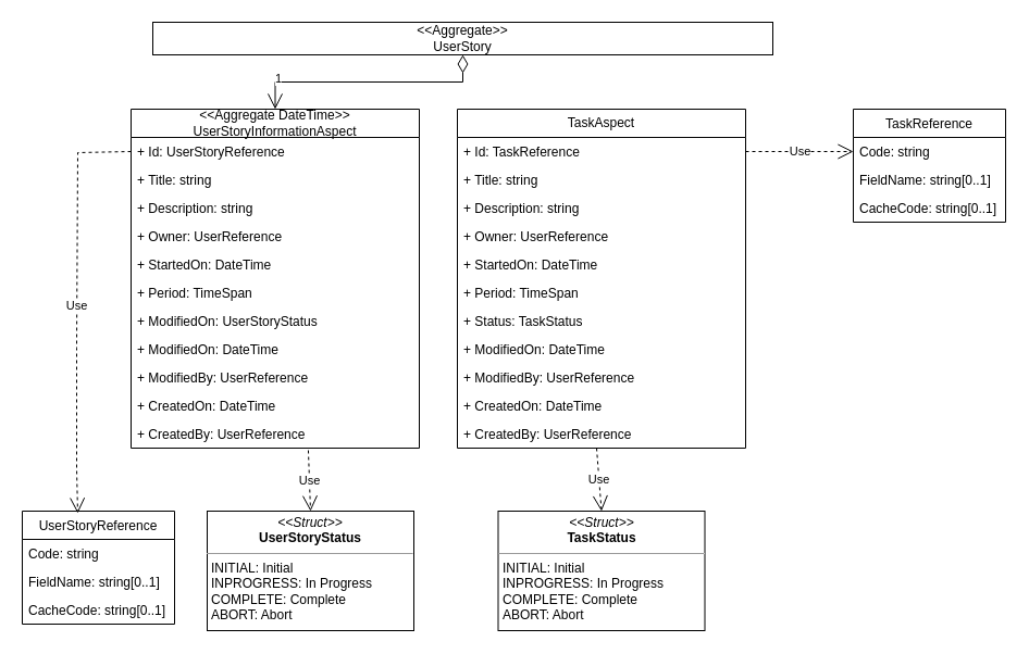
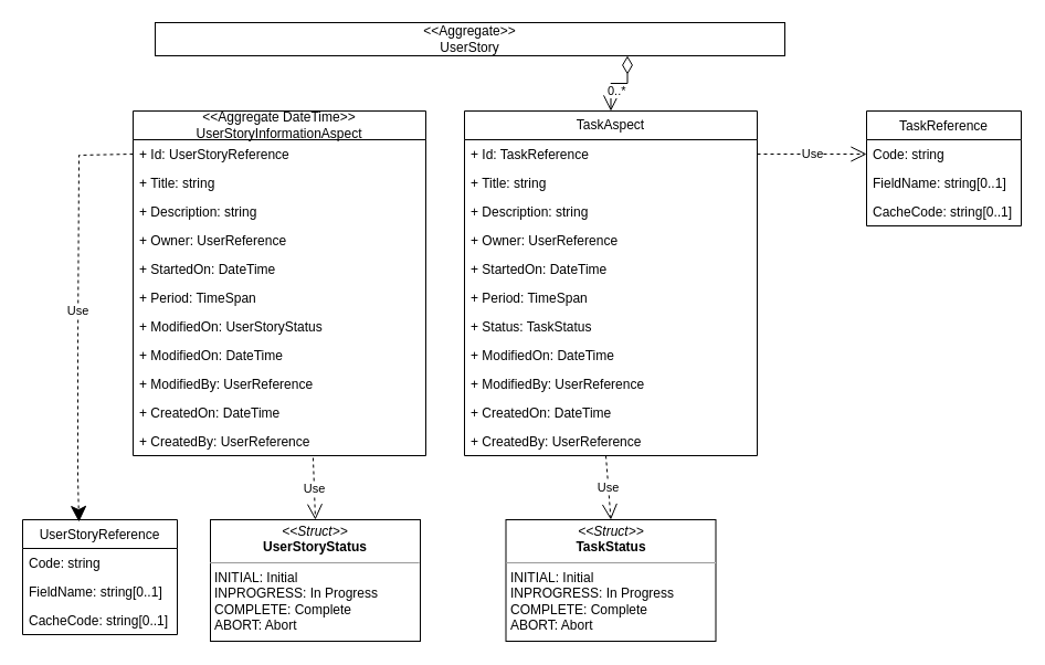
- <mxCell id="20" value="1" style="endArrow=open;html=1;endSize=12;startArrow=diamondThin;startSize=14;startFill=0;edgeStyle=orthogonalEdgeStyle;align=left;verticalAlign=bottom;rounded=0;exitX=0.5;exitY=1;exitDx=0;exitDy=0;" parent="1" source="19" target="2" edge="1"><mxGeometry x="0.82" y="-2" relative="1" as="geometry"><mxPoint x="280" y="210" as="sourcePoint" /><mxPoint x="440" y="210" as="targetPoint" /><mxPoint y="1" as="offset" /></mxGeometry></mxCell>
+ <mxCell id="38" value="0..*" style="endArrow=open;html=1;endSize=12;startArrow=diamondThin;startSize=14;startFill=0;edgeStyle=orthogonalEdgeStyle;align=left;verticalAlign=bottom;rounded=0;exitX=0.75;exitY=1;exitDx=0;exitDy=0;entryX=0.5;entryY=0;entryDx=0;entryDy=0;" parent="1" source="19" target="21" edge="1"><mxGeometry x="0.733" y="-5" relative="1" as="geometry"><mxPoint x="320" y="360" as="sourcePoint" /><mxPoint x="480" y="360" as="targetPoint" /><mxPoint as="offset" /></mxGeometry></mxCell>
- <mxCell id="39" value="Use" style="endArrow=open;endSize=12;dashed=1;html=1;rounded=0;entryX=0.364;entryY=0.019;entryDx=0;entryDy=0;exitX=0;exitY=0.5;exitDx=0;exitDy=0;entryPerimeter=0;" parent="1" source="3" target="15" edge="1"><mxGeometry width="160" relative="1" as="geometry"><mxPoint x="70" y="139" as="sourcePoint" /><mxPoint x="40" y="520" as="targetPoint" /><Array as="points"><mxPoint x="71" y="140" /><mxPoint x="70" y="320" /><mxPoint x="70" y="430" /></Array></mxGeometry></mxCell>
+ <mxCell id="39" value="Use" style="endArrow=classic;endSize=12;dashed=1;html=1;rounded=0;entryX=0.364;entryY=0.019;entryDx=0;entryDy=0;exitX=0;exitY=0.5;exitDx=0;exitDy=0;entryPerimeter=0;" parent="1" source="3" target="15" edge="1"><mxGeometry width="160" relative="1" as="geometry"><mxPoint x="70" y="139" as="sourcePoint" /><mxPoint x="40" y="520" as="targetPoint" /><Array as="points"><mxPoint x="71" y="140" /><mxPoint x="70" y="320" /><mxPoint x="70" y="430" /></Array></mxGeometry></mxCell>
